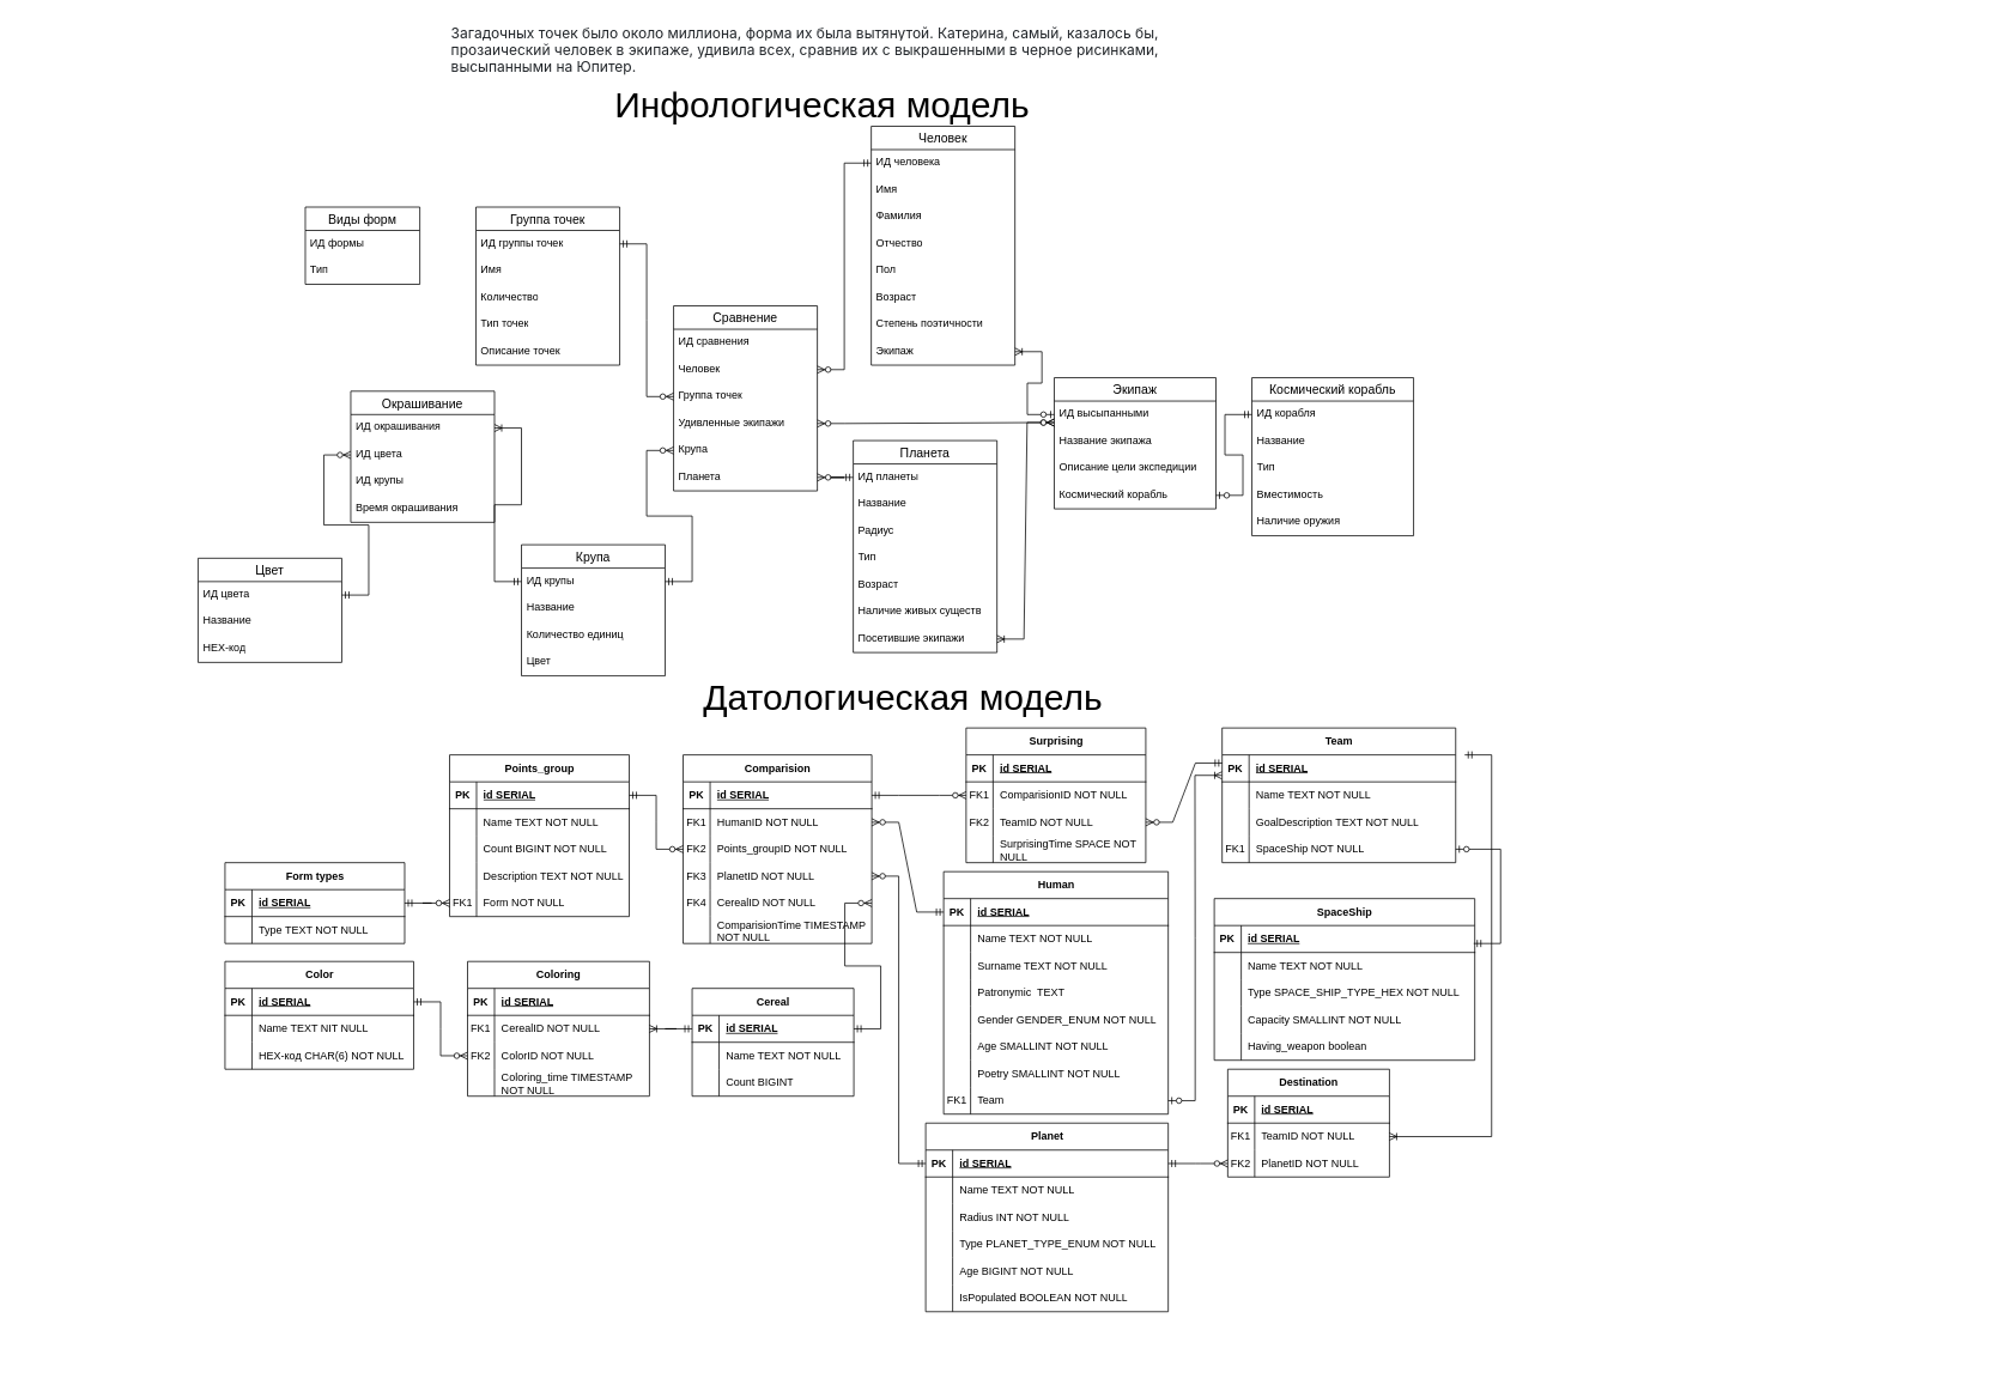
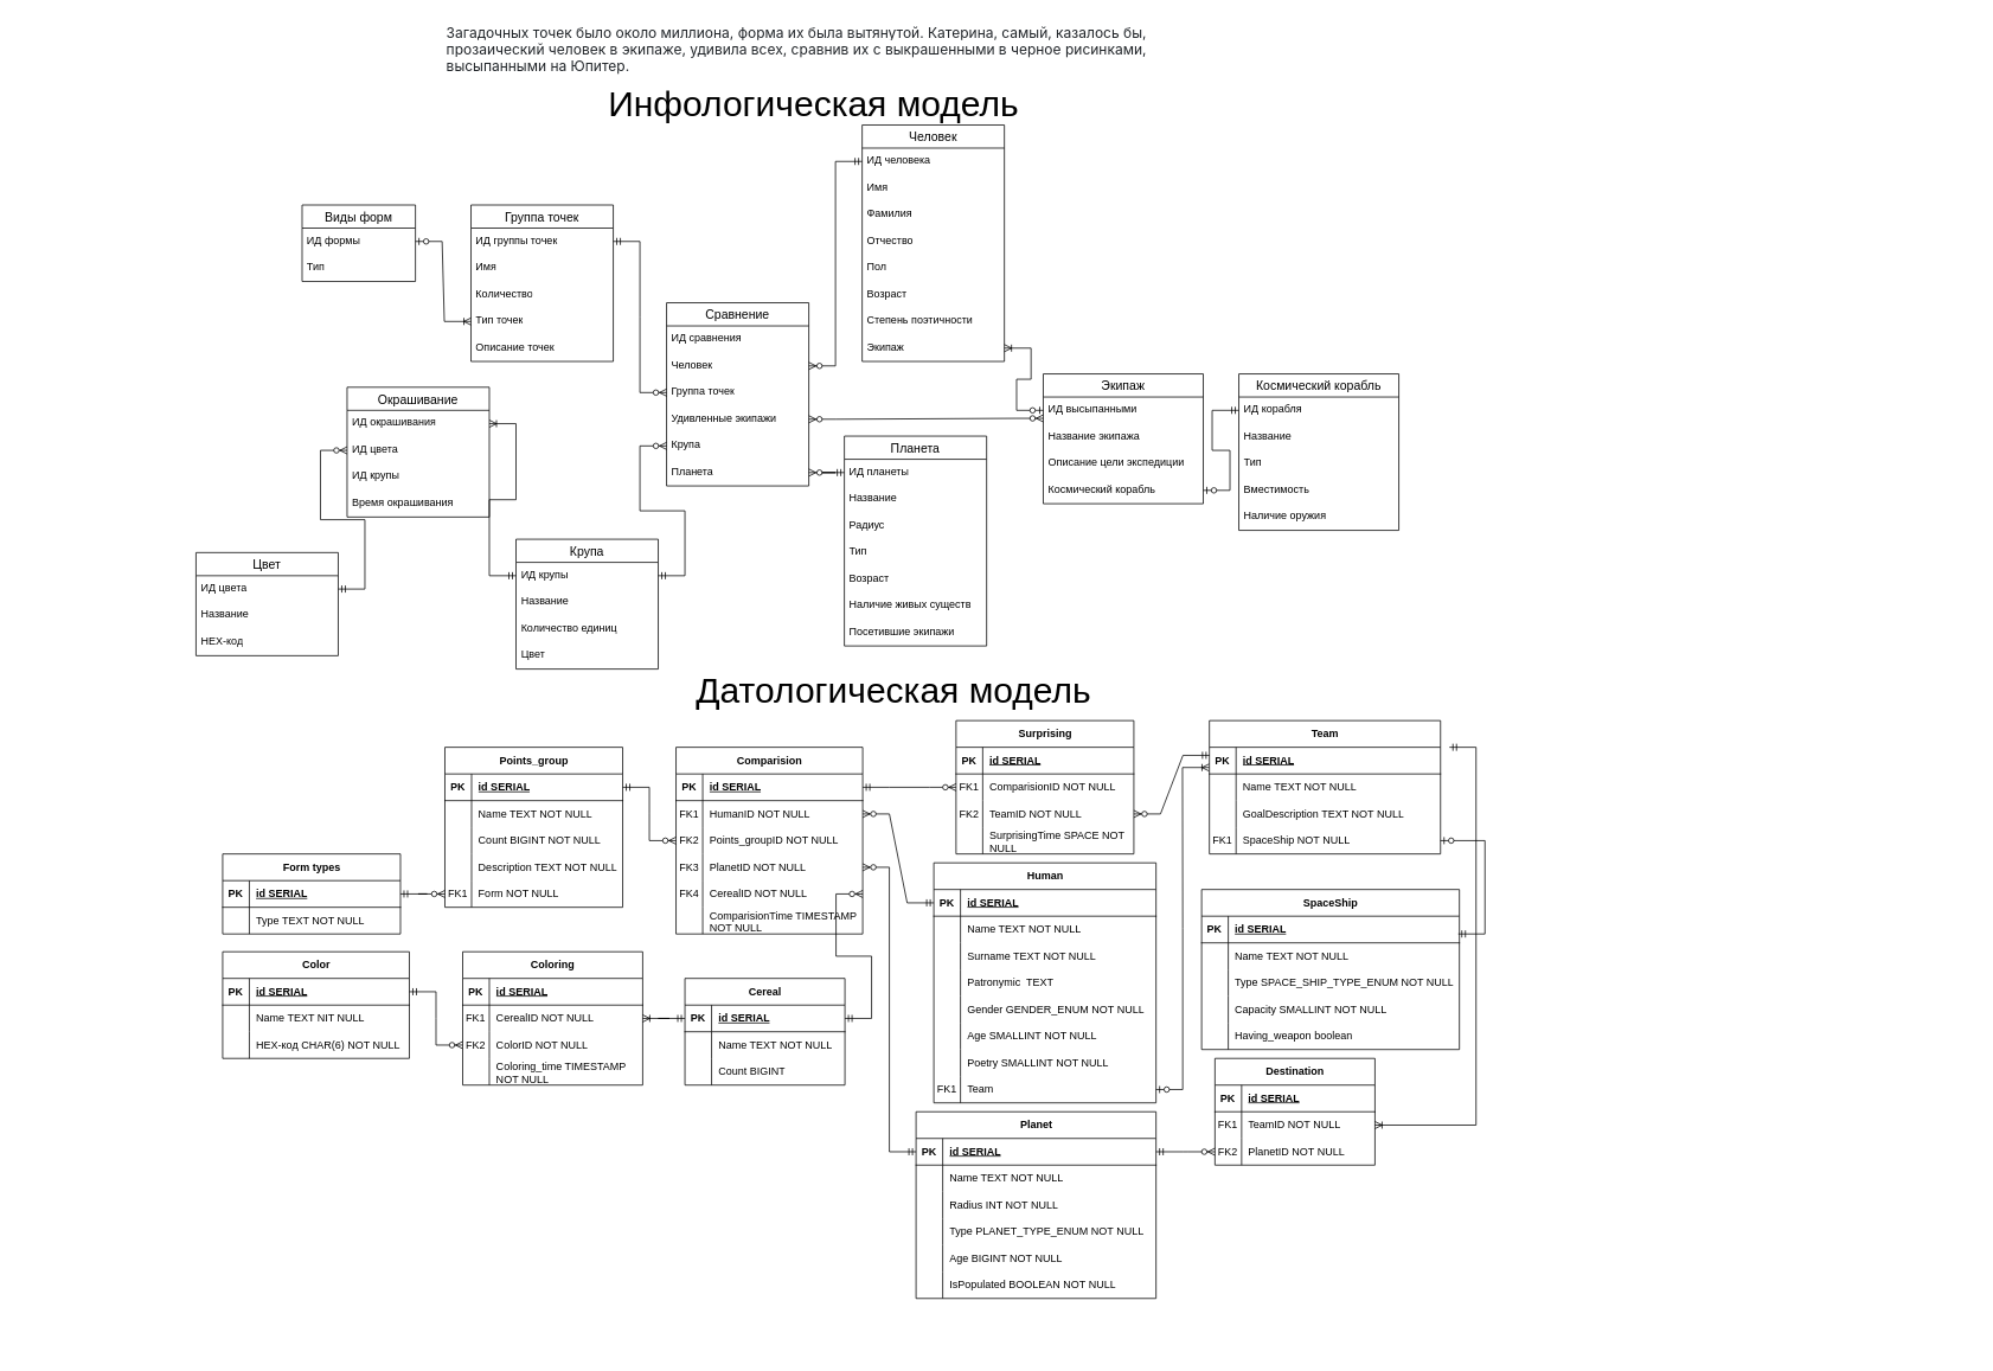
+ <mxCell id="199" value="" style="edgeStyle=entityRelationEdgeStyle;fontSize=12;html=1;endArrow=ERoneToMany;startArrow=ERzeroToOne;rounded=0;exitX=1;exitY=0.5;exitDx=0;exitDy=0;entryX=0;entryY=0.5;entryDx=0;entryDy=0;" parent="3" source="28" target="35" edge="1"><mxGeometry width="100" height="100" relative="1" as="geometry"><mxPoint x="907.38" y="-219" as="sourcePoint" /><mxPoint x="992.38" y="-159" as="targetPoint" /></mxGeometry></mxCell>
- <mxCell id="200" value="" style="edgeStyle=entityRelationEdgeStyle;fontSize=12;html=1;endArrow=ERoneToMany;startArrow=ERzeroToMany;rounded=0;entryX=1;entryY=0.5;entryDx=0;entryDy=0;exitX=-0.001;exitY=0.794;exitDx=0;exitDy=0;exitPerimeter=0;" parent="3" source="15" target="26" edge="1"><mxGeometry width="100" height="100" relative="1" as="geometry"><mxPoint x="1359.38" y="430" as="sourcePoint" /><mxPoint x="1369.38" y="480" as="targetPoint" /></mxGeometry></mxCell>
- <mxCell id="246" value="Type SPACE_SHIP_TYPE_HEX NOT NULL" style="shape=partialRectangle;connectable=0;fillColor=none;top=0;left=0;bottom=0;right=0;align=left;spacingLeft=6;overflow=hidden;whiteSpace=wrap;html=1;" parent="244" vertex="1"><mxGeometry x="30" width="260" height="30" as="geometry"><mxRectangle width="260" height="30" as="alternateBounds" /></mxGeometry></mxCell>
+ <mxCell id="246" value="Type SPACE_SHIP_TYPE_ENUM NOT NULL" style="shape=partialRectangle;connectable=0;fillColor=none;top=0;left=0;bottom=0;right=0;align=left;spacingLeft=6;overflow=hidden;whiteSpace=wrap;html=1;" parent="244" vertex="1"><mxGeometry x="30" width="260" height="30" as="geometry"><mxRectangle width="260" height="30" as="alternateBounds" /></mxGeometry></mxCell>
